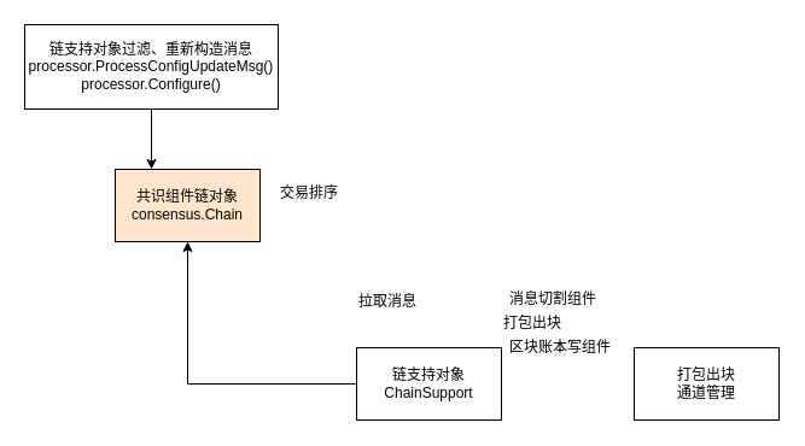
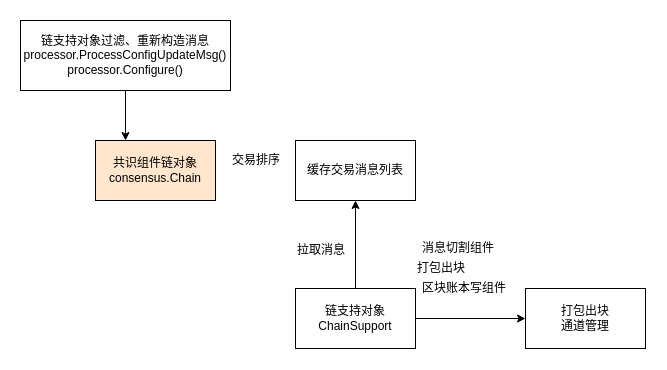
+ <mxCell id="3" value="缓存交易消息列表" style="rounded=0;whiteSpace=wrap;html=1;" vertex="1" parent="1"><mxGeometry x="295" y="140" width="120" height="60" as="geometry" /></mxCell>
+ <mxCell id="5" style="edgeStyle=orthogonalEdgeStyle;rounded=0;orthogonalLoop=1;jettySize=auto;html=1;exitX=0.5;exitY=0;exitDx=0;exitDy=0;entryX=0.5;entryY=1;entryDx=0;entryDy=0;" edge="1" parent="1" source="6" target="3"><mxGeometry relative="1" as="geometry" /></mxCell>
- <mxCell id="4" value="" style="edgeStyle=orthogonalEdgeStyle;rounded=0;orthogonalLoop=1;jettySize=auto;html=1;" edge="1" parent="1" source="6" target="2"><mxGeometry relative="1" as="geometry" /></mxCell>
+ <mxCell id="4" value="" style="edgeStyle=orthogonalEdgeStyle;rounded=0;orthogonalLoop=1;jettySize=auto;html=1;" edge="1" parent="1" source="6" target="7"><mxGeometry relative="1" as="geometry" /></mxCell>
